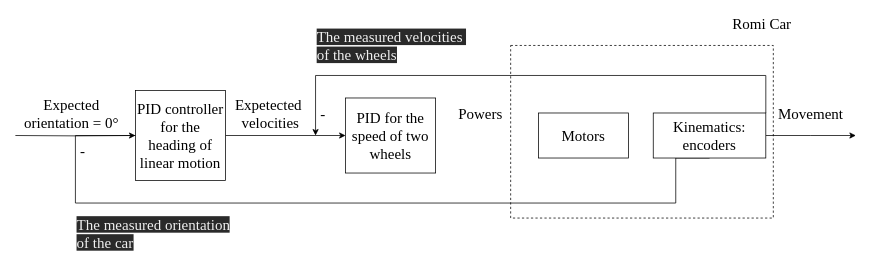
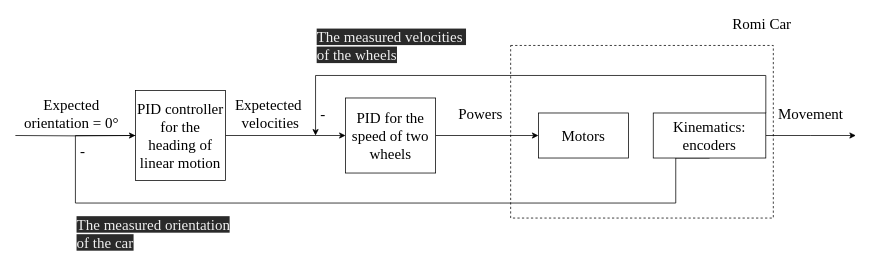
+ <mxCell id="3" value="" style="edgeStyle=orthogonalEdgeStyle;rounded=0;orthogonalLoop=1;jettySize=auto;html=1;" edge="1" parent="1" source="4" target="5"><mxGeometry relative="1" as="geometry" /></mxCell>
